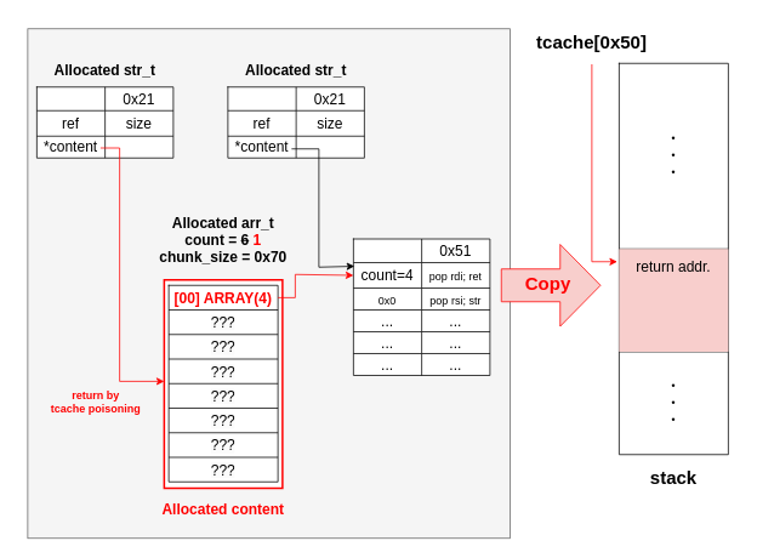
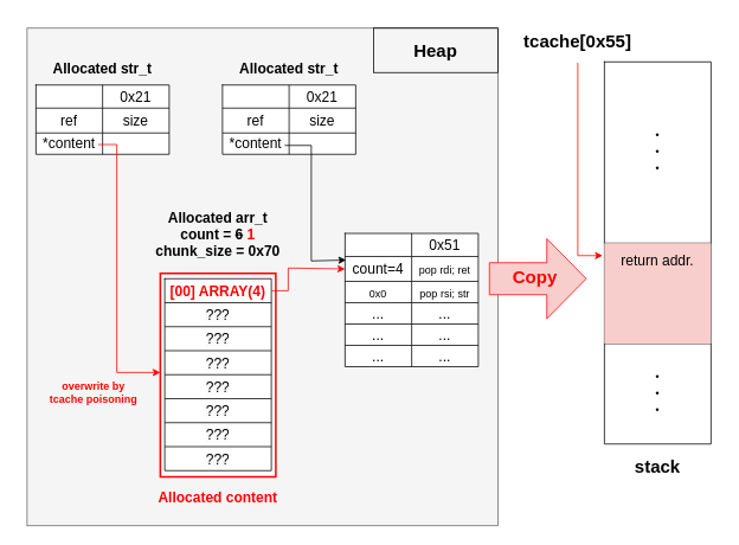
- <mxCell id="63" value="&lt;span style=&quot;font-size: 20px;&quot;&gt;&lt;b&gt;tcache[0x50]&lt;br&gt;&lt;/b&gt;&lt;/span&gt;" style="text;strokeColor=none;align=center;fillColor=none;html=1;verticalAlign=middle;whiteSpace=wrap;rounded=0;" vertex="1" parent="1"><mxGeometry x="580" y="20" width="140" height="50" as="geometry" /></mxCell>
+ <mxCell id="63" value="&lt;span style=&quot;font-size: 20px;&quot;&gt;&lt;b&gt;tcache[0x55]&lt;br&gt;&lt;/b&gt;&lt;/span&gt;" style="text;strokeColor=none;align=center;fillColor=none;html=1;verticalAlign=middle;whiteSpace=wrap;rounded=0;" vertex="1" parent="1"><mxGeometry x="580" y="20" width="140" height="50" as="geometry" /></mxCell>
+ <mxCell id="68" value="&lt;span style=&quot;font-size: 20px;&quot;&gt;&lt;b&gt;Heap&lt;br&gt;&lt;/b&gt;&lt;/span&gt;" style="text;strokeColor=default;align=center;fillColor=none;html=1;verticalAlign=middle;whiteSpace=wrap;rounded=0;" vertex="1" parent="1"><mxGeometry x="420" y="31" width="140" height="50" as="geometry" /></mxCell>
- <mxCell id="55" value="&lt;font style=&quot;&quot;&gt;&lt;font style=&quot;font-size: 12px;&quot; color=&quot;#ff0000&quot;&gt;&lt;b&gt;return by &lt;br&gt;tcache poisoning&lt;/b&gt;&lt;/font&gt;&lt;br&gt;&lt;/font&gt;" style="text;strokeColor=none;align=center;fillColor=none;html=1;verticalAlign=middle;whiteSpace=wrap;rounded=0;" vertex="1" parent="1"><mxGeometry x="20" y="411" width="170" height="60" as="geometry" /></mxCell>
+ <mxCell id="55" value="&lt;font style=&quot;&quot;&gt;&lt;font style=&quot;font-size: 12px;&quot; color=&quot;#ff0000&quot;&gt;&lt;b&gt;overwrite by &lt;br&gt;tcache poisoning&lt;/b&gt;&lt;/font&gt;&lt;br&gt;&lt;/font&gt;" style="text;strokeColor=none;align=center;fillColor=none;html=1;verticalAlign=middle;whiteSpace=wrap;rounded=0;" vertex="1" parent="1"><mxGeometry x="20" y="411" width="170" height="60" as="geometry" /></mxCell>
